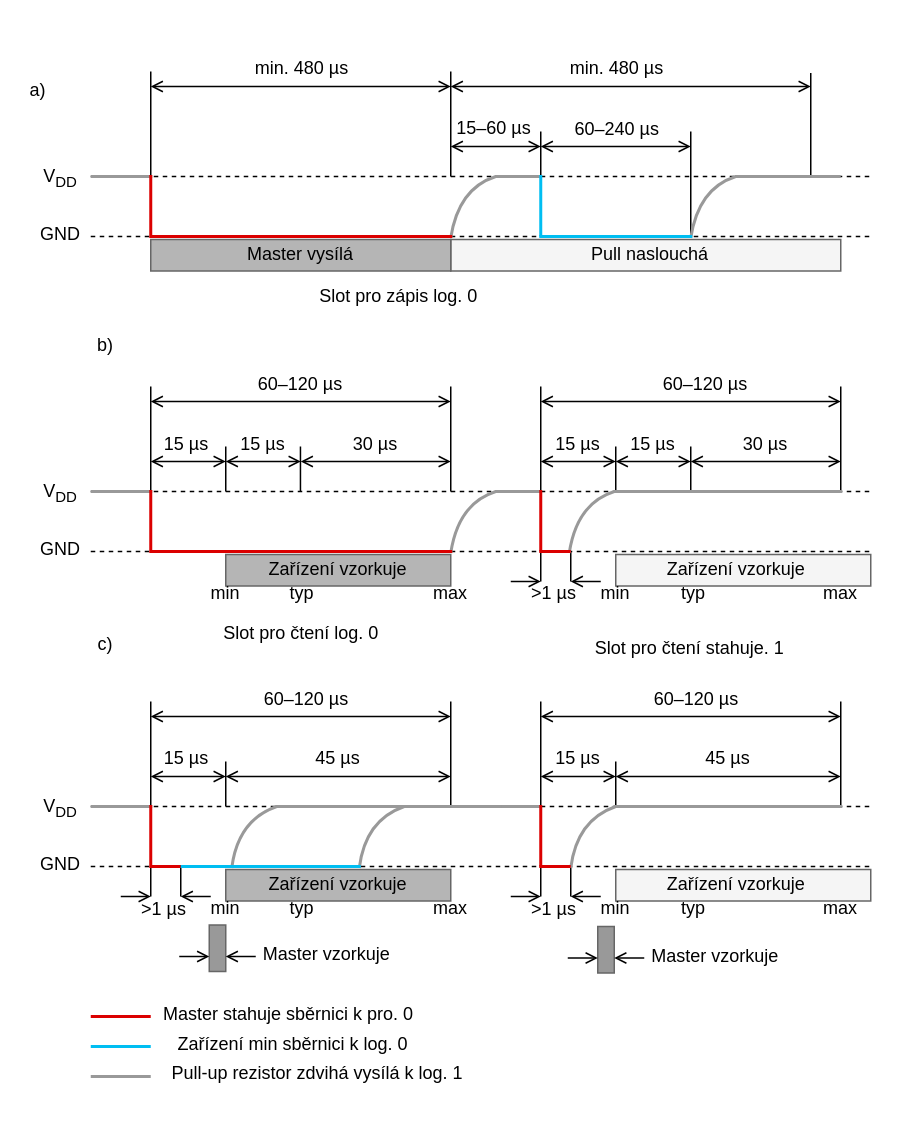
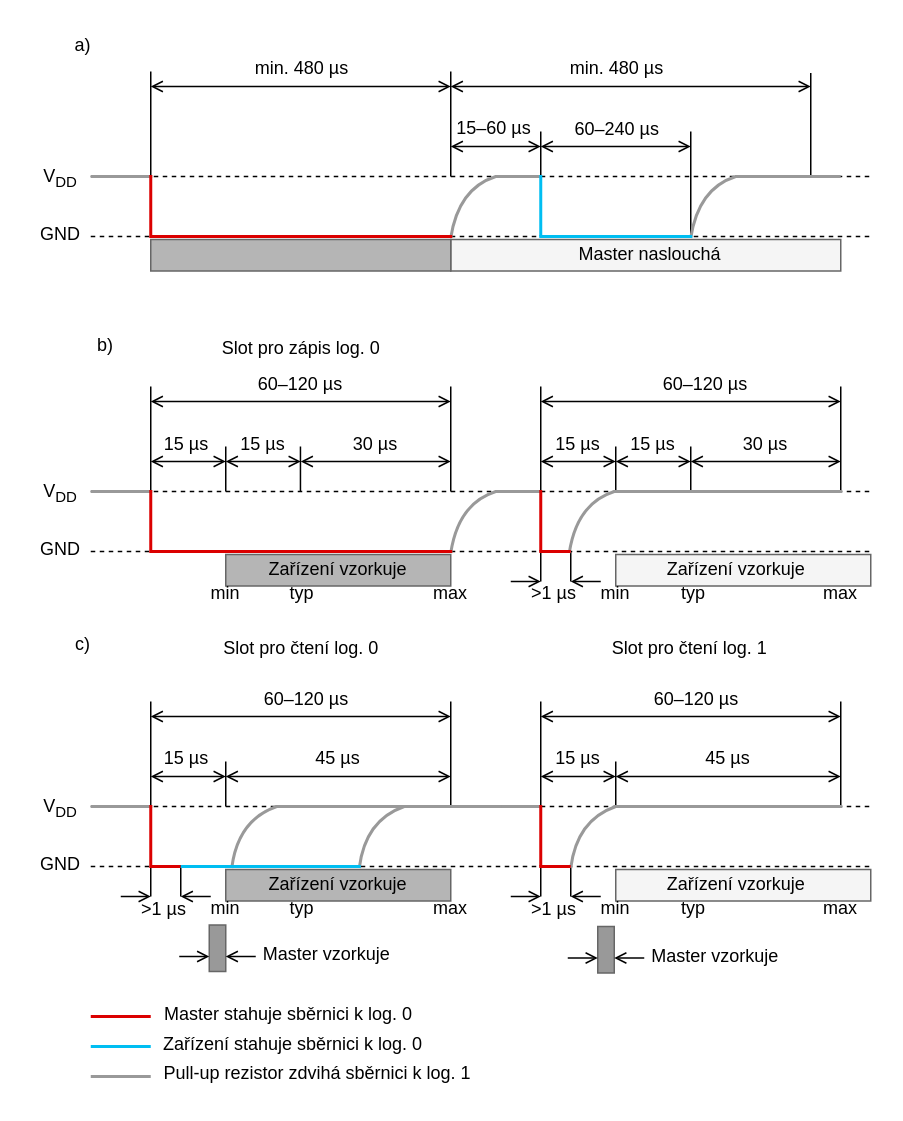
- <mxCell id="135" value="a)" style="text;html=1;strokeColor=none;fillColor=none;align=center;verticalAlign=middle;whiteSpace=wrap;rounded=0;" parent="1" vertex="1"><mxGeometry x="5" y="50" width="40" height="20" as="geometry" /></mxCell>
+ <mxCell id="135" value="a)" style="text;html=1;strokeColor=none;fillColor=none;align=center;verticalAlign=middle;whiteSpace=wrap;rounded=0;" parent="1" vertex="1"><mxGeometry x="35" y="20" width="40" height="20" as="geometry" /></mxCell>
- <mxCell id="23" value="Master vysílá" style="text;html=1;strokeColor=none;fillColor=none;align=center;verticalAlign=middle;whiteSpace=wrap;rounded=0;" parent="1" vertex="1"><mxGeometry x="148" y="159" width="104" height="20" as="geometry" /></mxCell>
- <mxCell id="24" value="Pull naslouchá" style="text;html=1;strokeColor=none;fillColor=none;align=center;verticalAlign=middle;whiteSpace=wrap;rounded=0;" parent="1" vertex="1"><mxGeometry x="381" y="159" width="104" height="20" as="geometry" /></mxCell>
+ <mxCell id="24" value="Master naslouchá" style="text;html=1;strokeColor=none;fillColor=none;align=center;verticalAlign=middle;whiteSpace=wrap;rounded=0;" parent="1" vertex="1"><mxGeometry x="381" y="159" width="104" height="20" as="geometry" /></mxCell>
- <mxCell id="157" value="Slot pro zápis log. 0" style="text;html=1;strokeColor=none;fillColor=none;align=center;verticalAlign=middle;whiteSpace=wrap;rounded=0;" vertex="1" parent="1"><mxGeometry x="164.5" y="187" width="200.5" height="20" as="geometry" /></mxCell>
+ <mxCell id="157" value="Slot pro zápis log. 0" style="text;html=1;strokeColor=none;fillColor=none;align=center;verticalAlign=middle;whiteSpace=wrap;rounded=0;" vertex="1" parent="1"><mxGeometry x="99.5" y="222" width="200.5" height="20" as="geometry" /></mxCell>
- <mxCell id="158" value="Slot pro čtení log. 0" style="text;html=1;strokeColor=none;fillColor=none;align=center;verticalAlign=middle;whiteSpace=wrap;rounded=0;" vertex="1" parent="1"><mxGeometry x="100" y="412" width="200.5" height="20" as="geometry" /></mxCell>
+ <mxCell id="158" value="Slot pro čtení log. 0" style="text;html=1;strokeColor=none;fillColor=none;align=center;verticalAlign=middle;whiteSpace=wrap;rounded=0;" vertex="1" parent="1"><mxGeometry x="100" y="422" width="200.5" height="20" as="geometry" /></mxCell>
- <mxCell id="137" value="c)" style="text;html=1;strokeColor=none;fillColor=none;align=center;verticalAlign=middle;whiteSpace=wrap;rounded=0;" parent="1" vertex="1"><mxGeometry x="50" y="419" width="40" height="20" as="geometry" /></mxCell>
+ <mxCell id="137" value="c)" style="text;html=1;strokeColor=none;fillColor=none;align=center;verticalAlign=middle;whiteSpace=wrap;rounded=0;" parent="1" vertex="1"><mxGeometry x="35" y="419" width="40" height="20" as="geometry" /></mxCell>
- <mxCell id="159" value="Slot pro čtení stahuje. 1" style="text;html=1;strokeColor=none;fillColor=none;align=center;verticalAlign=middle;whiteSpace=wrap;rounded=0;" vertex="1" parent="1"><mxGeometry x="359" y="422" width="200.5" height="20" as="geometry" /></mxCell>
+ <mxCell id="159" value="Slot pro čtení log. 1" style="text;html=1;strokeColor=none;fillColor=none;align=center;verticalAlign=middle;whiteSpace=wrap;rounded=0;" vertex="1" parent="1"><mxGeometry x="359" y="422" width="200.5" height="20" as="geometry" /></mxCell>
- <mxCell id="141" value="Master stahuje sběrnici k pro. 0" style="text;html=1;strokeColor=none;fillColor=none;align=center;verticalAlign=middle;whiteSpace=wrap;rounded=0;" parent="1" vertex="1"><mxGeometry x="105" y="666" width="174" height="20" as="geometry" /></mxCell>
+ <mxCell id="141" value="Master stahuje sběrnici k log. 0" style="text;html=1;strokeColor=none;fillColor=none;align=center;verticalAlign=middle;whiteSpace=wrap;rounded=0;" parent="1" vertex="1"><mxGeometry x="105" y="666" width="174" height="20" as="geometry" /></mxCell>
- <mxCell id="142" value="Zařízení min sběrnici k log. 0" style="text;html=1;strokeColor=none;fillColor=none;align=center;verticalAlign=middle;whiteSpace=wrap;rounded=0;" parent="1" vertex="1"><mxGeometry x="98" y="686" width="194" height="20" as="geometry" /></mxCell>
+ <mxCell id="142" value="Zařízení stahuje sběrnici k log. 0" style="text;html=1;strokeColor=none;fillColor=none;align=center;verticalAlign=middle;whiteSpace=wrap;rounded=0;" parent="1" vertex="1"><mxGeometry x="98" y="686" width="194" height="20" as="geometry" /></mxCell>
- <mxCell id="143" value="Pull-up rezistor zdvihá vysílá k log. 1&amp;nbsp;" style="text;html=1;strokeColor=none;fillColor=none;align=center;verticalAlign=middle;whiteSpace=wrap;rounded=0;" parent="1" vertex="1"><mxGeometry x="98" y="705" width="230" height="20" as="geometry" /></mxCell>
+ <mxCell id="143" value="Pull-up rezistor zdvihá sběrnici k log. 1&amp;nbsp;" style="text;html=1;strokeColor=none;fillColor=none;align=center;verticalAlign=middle;whiteSpace=wrap;rounded=0;" parent="1" vertex="1"><mxGeometry x="98" y="705" width="230" height="20" as="geometry" /></mxCell>
